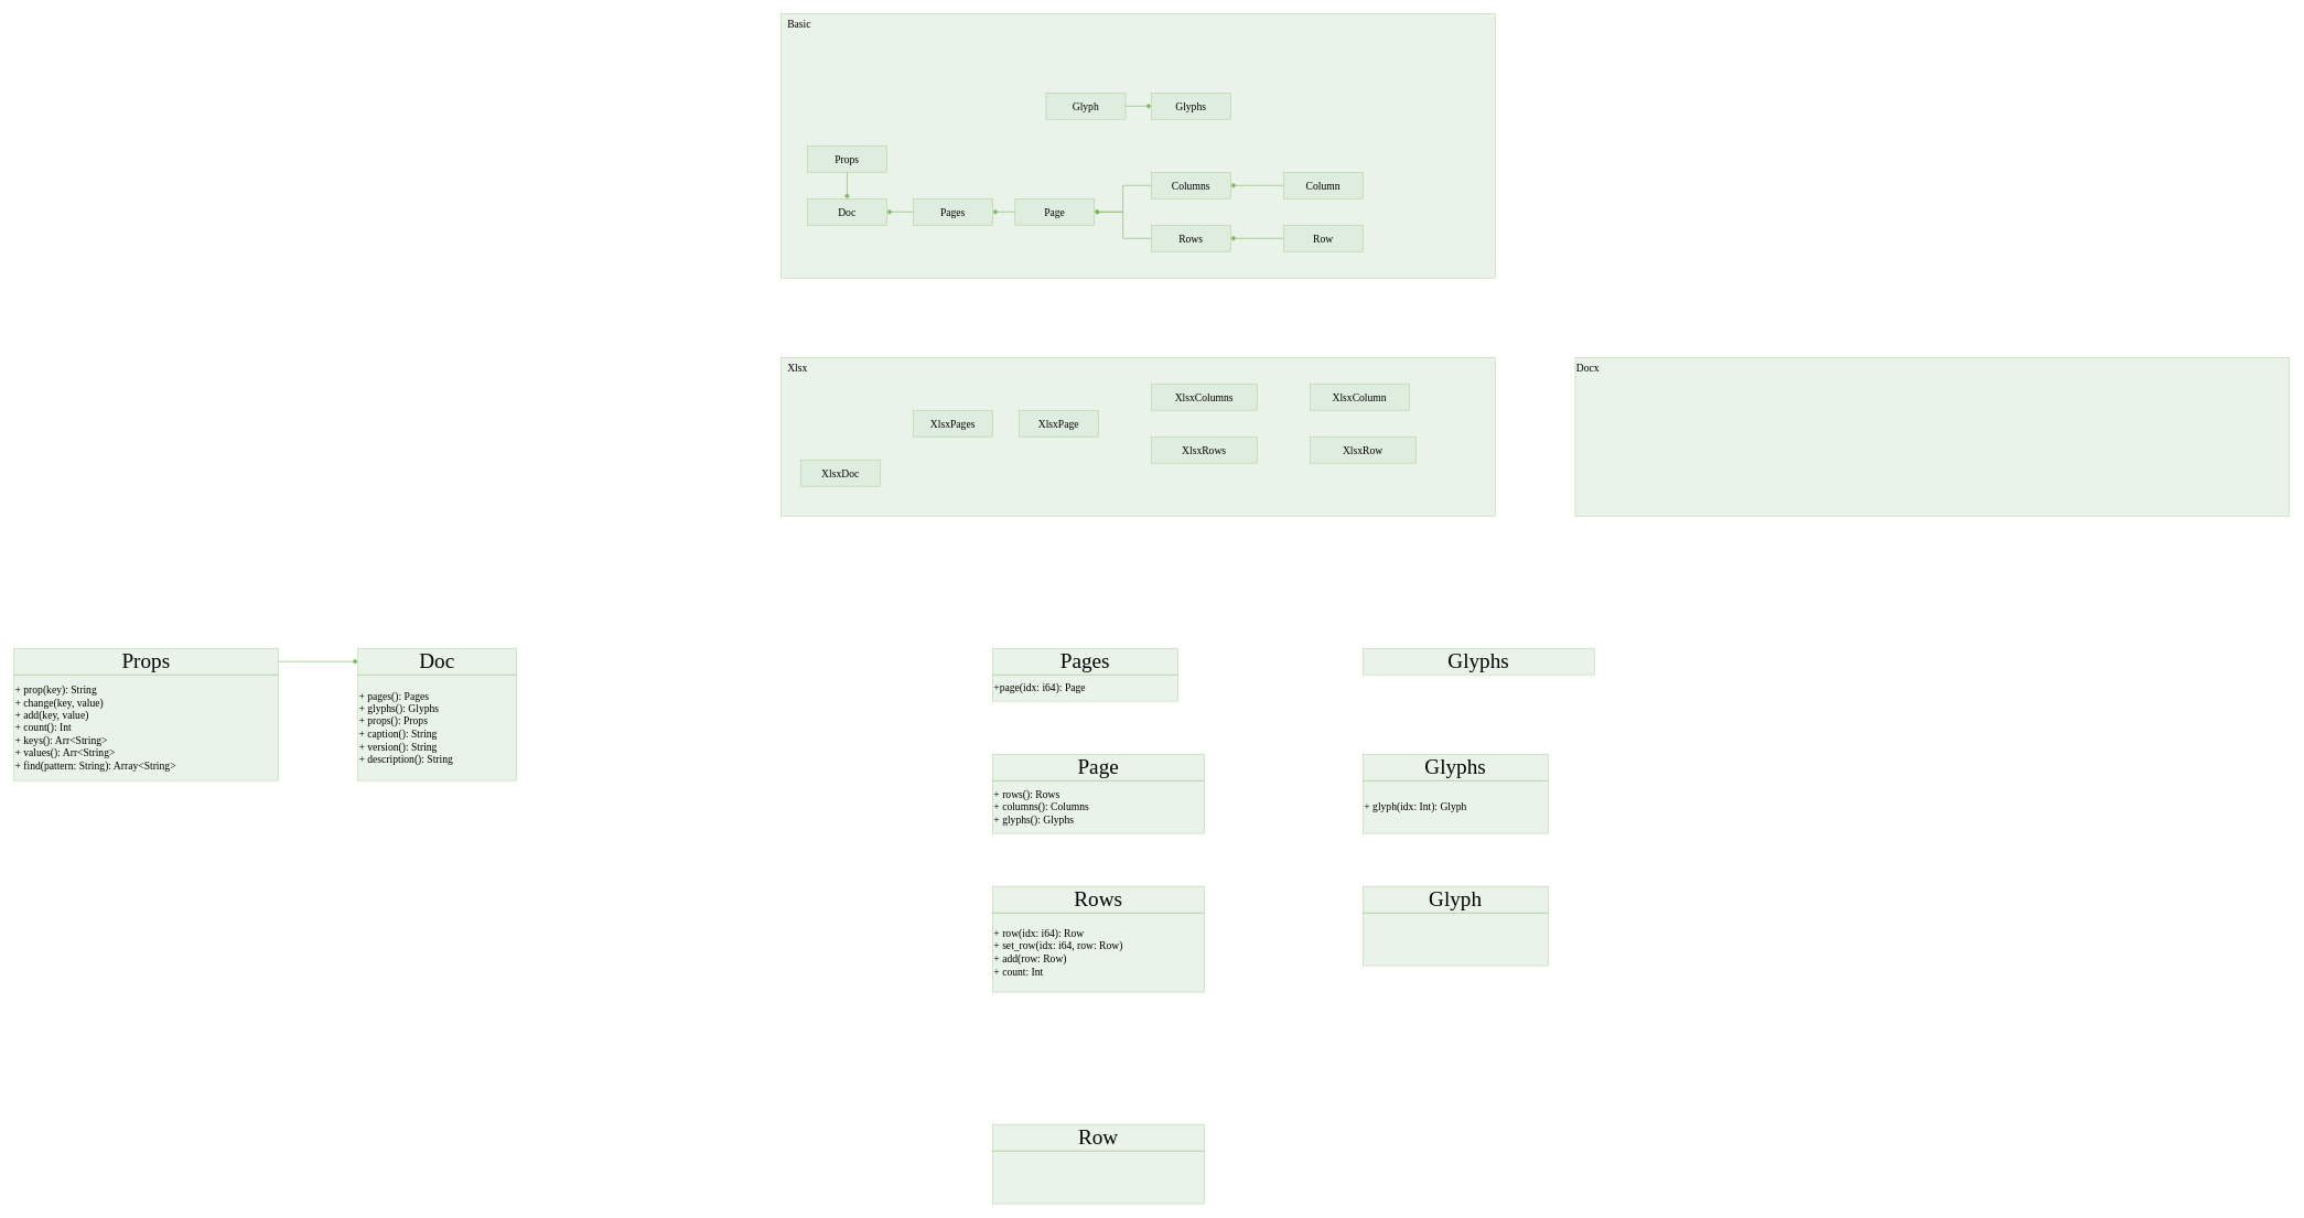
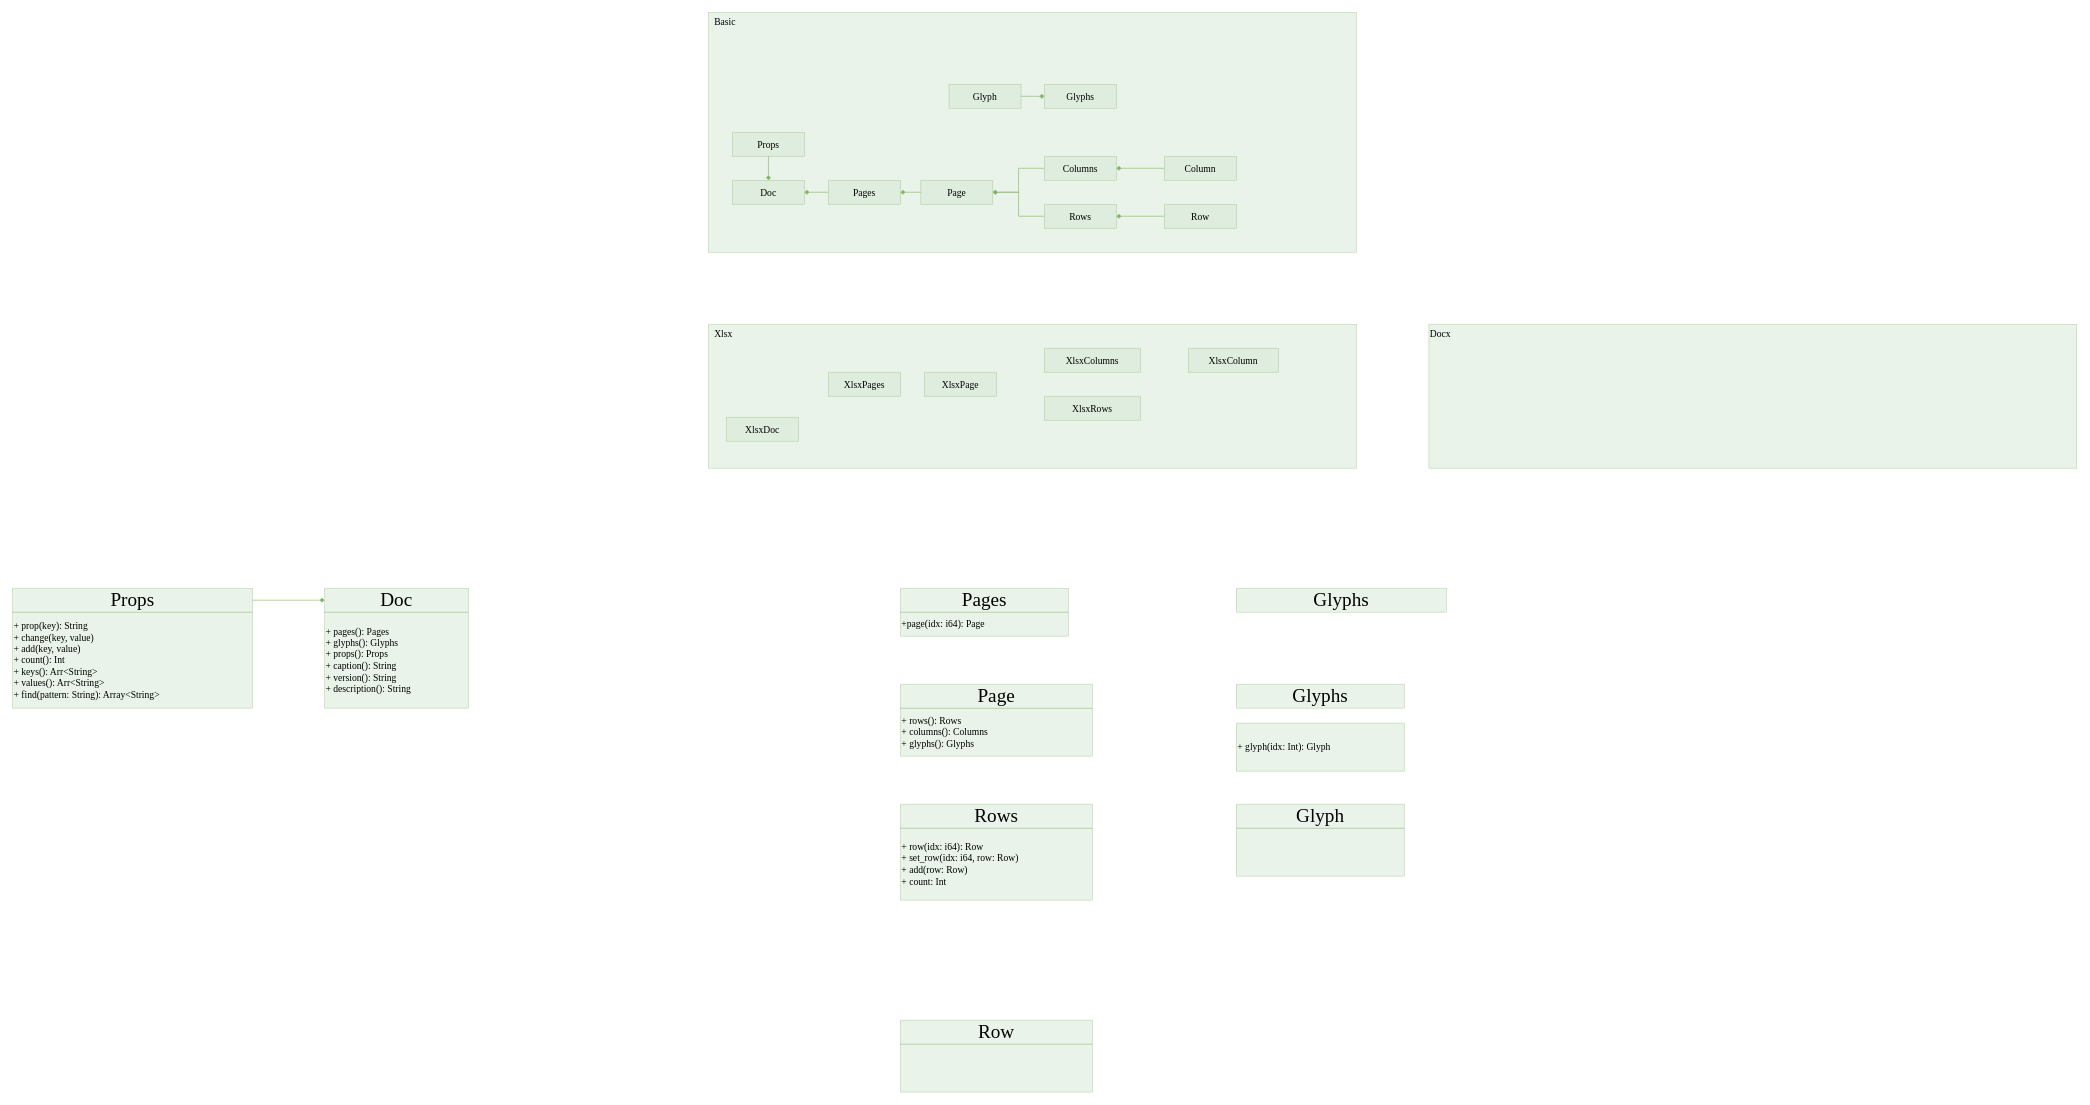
- <mxCell id="21" value="XlsxRow" style="rounded=0;whiteSpace=wrap;html=1;fontFamily=Feature Mono Medium;fontSize=16;fillColor=#d5e8d4;strokeColor=#82b366;opacity=50;" parent="1" vertex="1"><mxGeometry x="1980" y="660" width="160" height="40" as="geometry" /></mxCell>
- <mxCell id="31" value="+ glyph(idx: Int): Glyph" style="rounded=0;whiteSpace=wrap;html=1;fontFamily=Feature Mono Medium;fontSize=16;fillColor=#d5e8d4;strokeColor=#82b366;opacity=50;align=left;" parent="1" vertex="1"><mxGeometry x="2060" y="1180" width="280" height="80" as="geometry" /></mxCell>
+ <mxCell id="31" value="+ glyph(idx: Int): Glyph" style="rounded=0;whiteSpace=wrap;html=1;fontFamily=Feature Mono Medium;fontSize=16;fillColor=#d5e8d4;strokeColor=#82b366;opacity=50;align=left;" parent="1" vertex="1"><mxGeometry x="2060" y="1205" width="280" height="80" as="geometry" /></mxCell>
